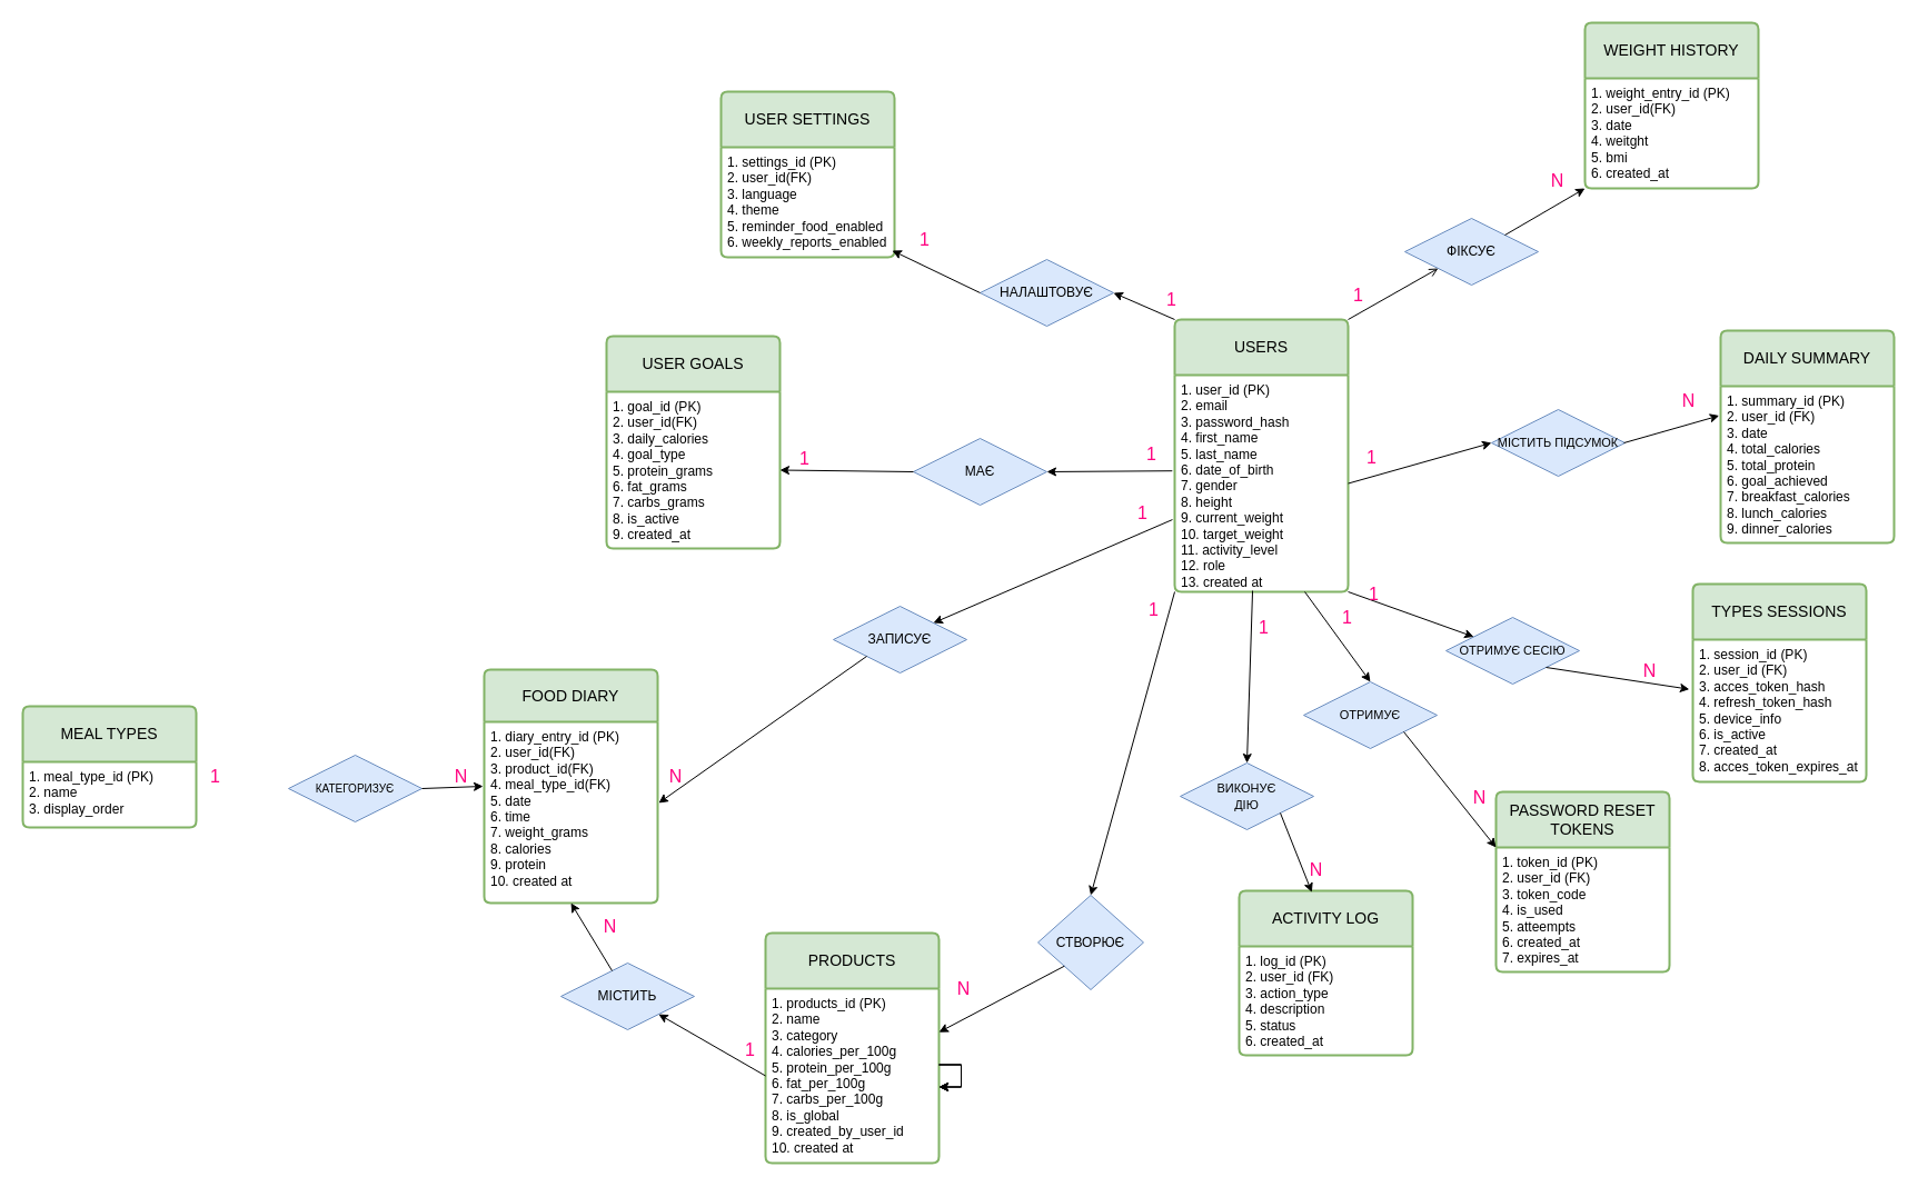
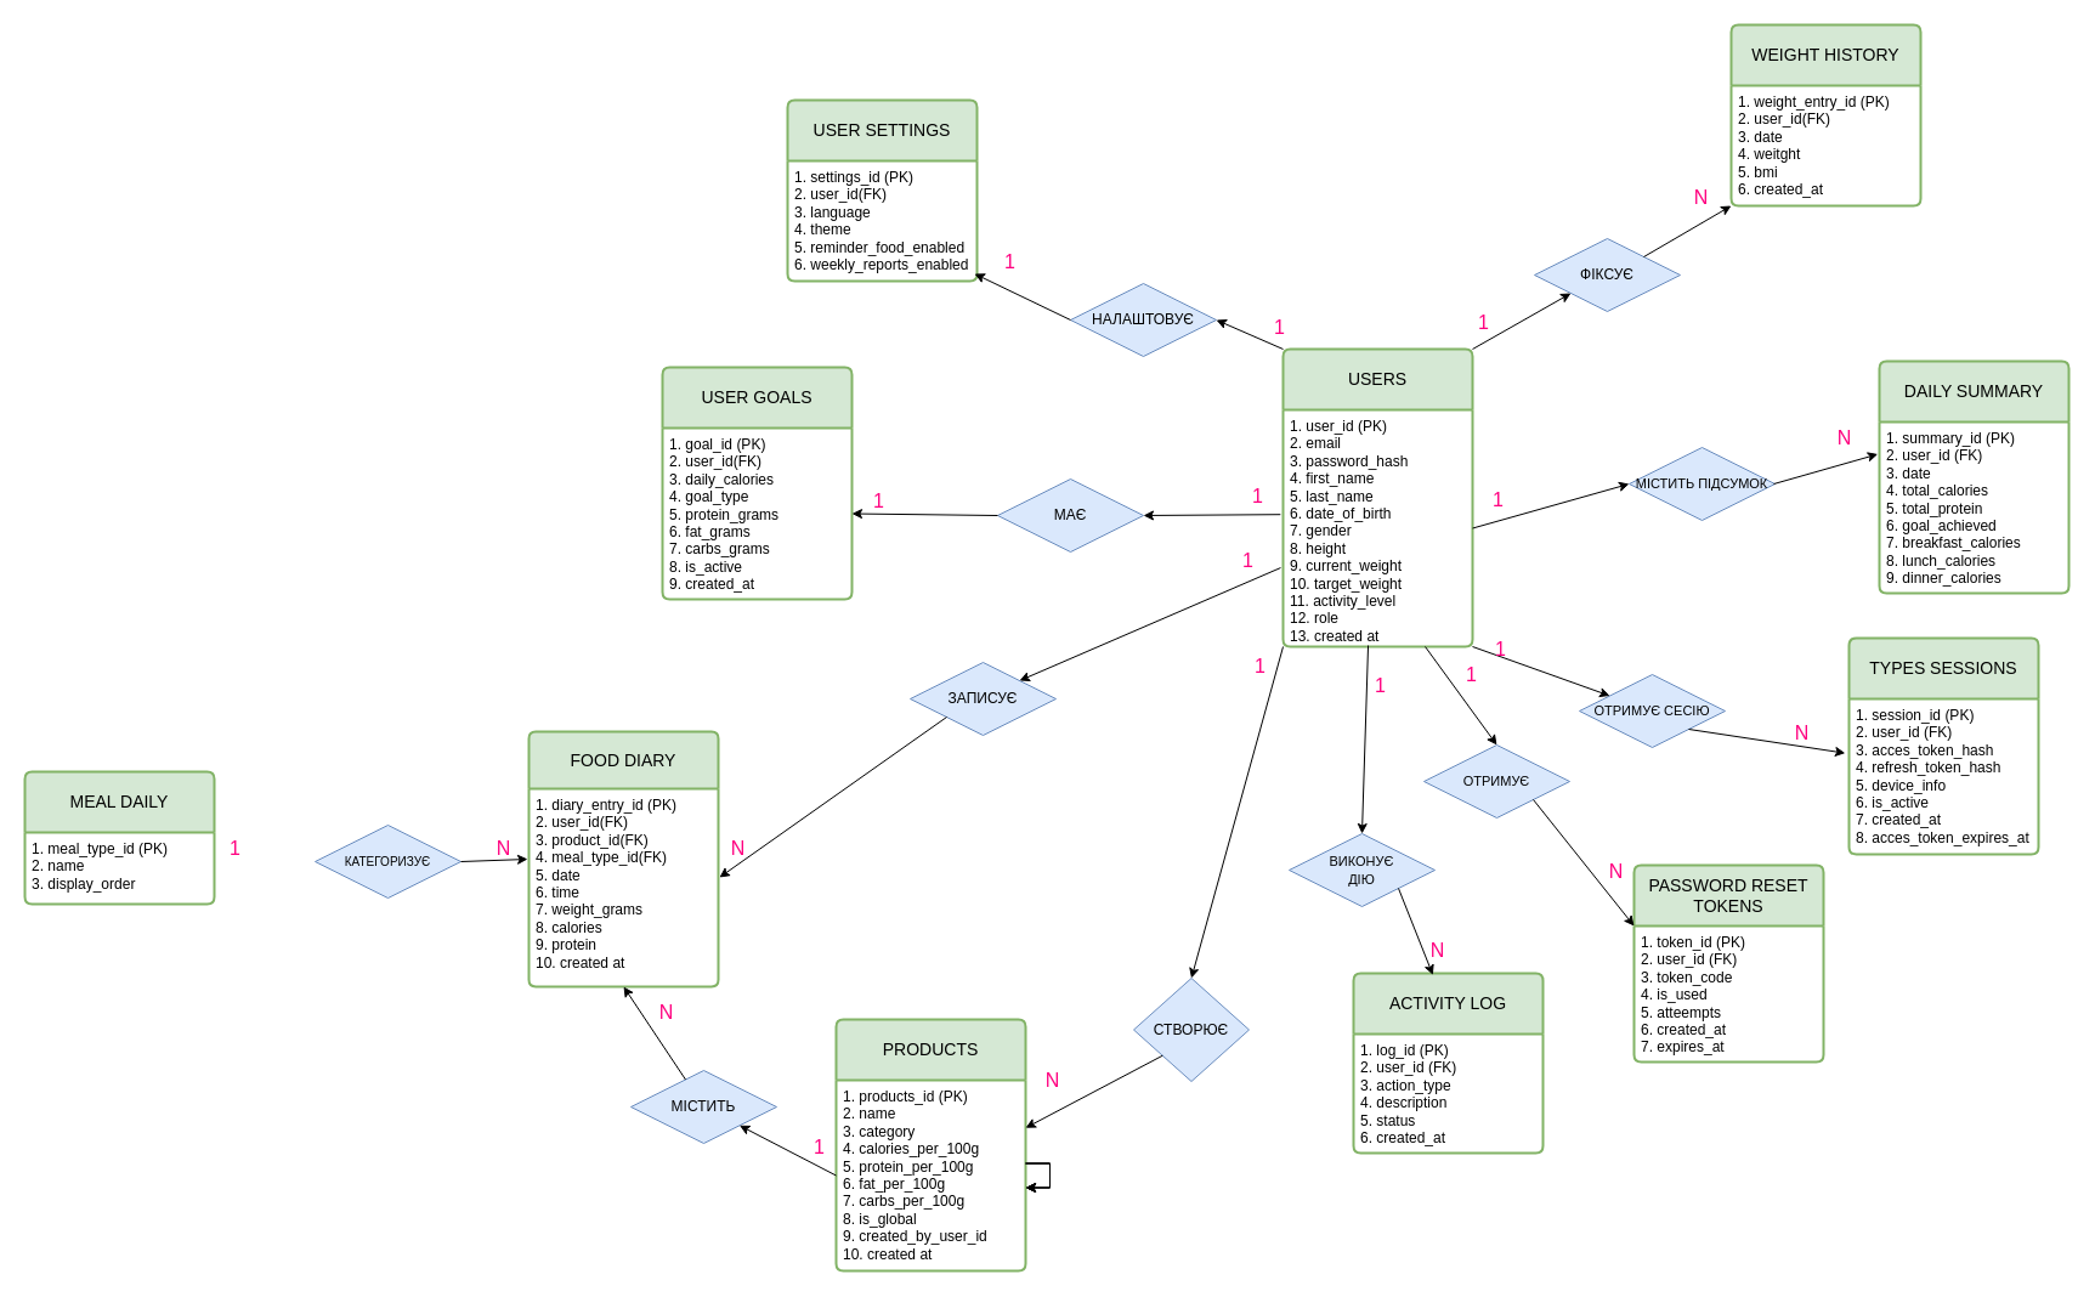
- <mxCell id="49" value="" style="endArrow=open;html=1;rounded=0;entryX=0;entryY=1;entryDx=0;entryDy=0;exitX=1;exitY=0;exitDx=0;exitDy=0;" parent="1" source="2" target="48" edge="1"><mxGeometry width="50" height="50" relative="1" as="geometry"><mxPoint x="1306" y="305" as="sourcePoint" /><mxPoint x="1251" y="281" as="targetPoint" /></mxGeometry></mxCell>
+ <mxCell id="49" value="" style="endArrow=classic;html=1;rounded=0;entryX=0;entryY=1;entryDx=0;entryDy=0;exitX=1;exitY=0;exitDx=0;exitDy=0;" parent="1" source="2" target="48" edge="1"><mxGeometry width="50" height="50" relative="1" as="geometry"><mxPoint x="1306" y="305" as="sourcePoint" /><mxPoint x="1251" y="281" as="targetPoint" /></mxGeometry></mxCell>
- <mxCell id="40" value="MEAL TYPES" style="swimlane;childLayout=stackLayout;horizontal=1;startSize=50;horizontalStack=0;rounded=1;fontSize=14;fontStyle=0;strokeWidth=2;resizeParent=0;resizeLast=1;shadow=0;dashed=0;align=center;arcSize=4;whiteSpace=wrap;html=1;fillColor=#d5e8d4;strokeColor=#82b366;" parent="1" vertex="1"><mxGeometry x="20" y="635" width="156" height="109" as="geometry" /></mxCell>
+ <mxCell id="40" value="MEAL DAILY" style="swimlane;childLayout=stackLayout;horizontal=1;startSize=50;horizontalStack=0;rounded=1;fontSize=14;fontStyle=0;strokeWidth=2;resizeParent=0;resizeLast=1;shadow=0;dashed=0;align=center;arcSize=4;whiteSpace=wrap;html=1;fillColor=#d5e8d4;strokeColor=#82b366;" parent="1" vertex="1"><mxGeometry x="20" y="635" width="156" height="109" as="geometry" /></mxCell>
- <mxCell id="35" value="МІСТИТЬ" style="shape=rhombus;perimeter=rhombusPerimeter;whiteSpace=wrap;html=1;align=center;fillColor=#dae8fc;strokeColor=#6c8ebf;" parent="1" vertex="1"><mxGeometry x="504" y="866" width="120" height="60" as="geometry" /></mxCell>
+ <mxCell id="35" value="МІСТИТЬ" style="shape=rhombus;perimeter=rhombusPerimeter;whiteSpace=wrap;html=1;align=center;fillColor=#dae8fc;strokeColor=#6c8ebf;" parent="1" vertex="1"><mxGeometry x="519" y="881" width="120" height="60" as="geometry" /></mxCell>
